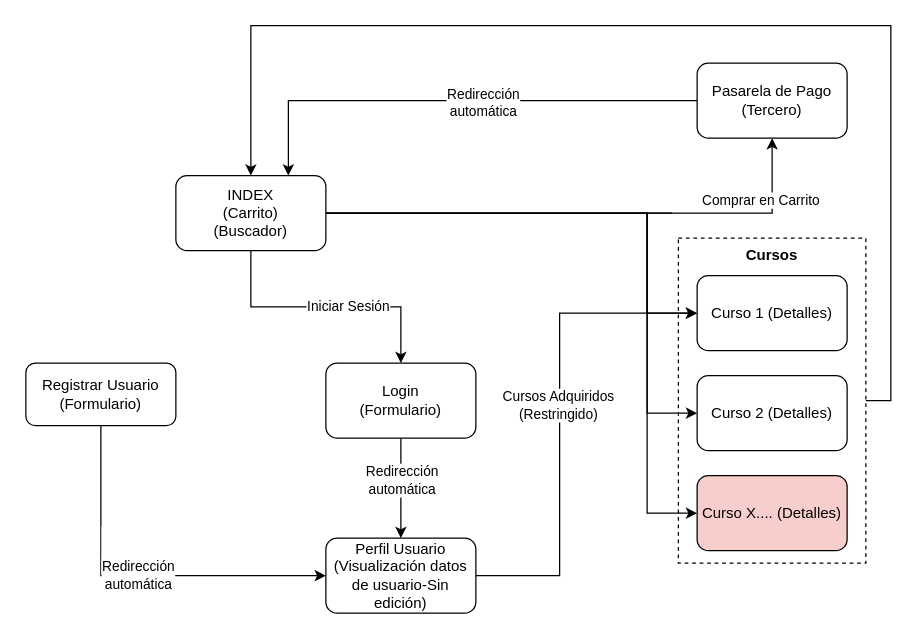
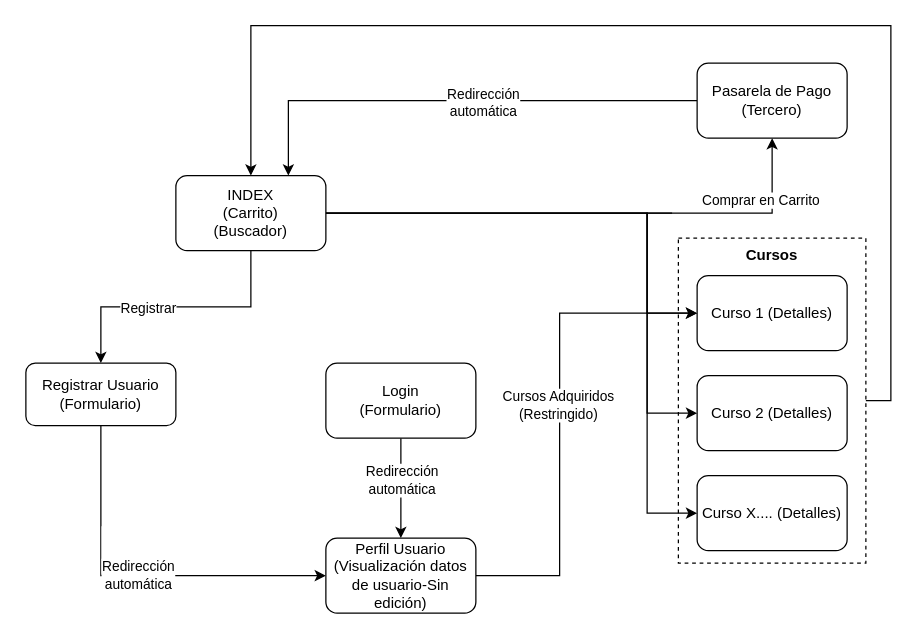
+ <mxCell id="2" value="" style="edgeStyle=orthogonalEdgeStyle;rounded=0;orthogonalLoop=1;jettySize=auto;html=1;" edge="1" parent="1" source="9" target="11"><mxGeometry relative="1" as="geometry" /></mxCell>
+ <mxCell id="3" value="Registrar" style="edgeLabel;html=1;align=center;verticalAlign=middle;resizable=0;points=[];" vertex="1" connectable="0" parent="2"><mxGeometry x="0.366" relative="1" as="geometry"><mxPoint x="15.6" as="offset" /></mxGeometry></mxCell>
- <mxCell id="4" value="" style="edgeStyle=orthogonalEdgeStyle;rounded=0;orthogonalLoop=1;jettySize=auto;html=1;" edge="1" parent="1" source="9" target="14"><mxGeometry relative="1" as="geometry" /></mxCell>
- <mxCell id="5" value="Iniciar Sesión" style="edgeLabel;html=1;align=center;verticalAlign=middle;resizable=0;points=[];" vertex="1" connectable="0" parent="4"><mxGeometry x="0.381" y="1" relative="1" as="geometry"><mxPoint x="-22.8" as="offset" /></mxGeometry></mxCell>
- <mxCell id="19" value="Curso X.... (Detalles)" style="rounded=1;whiteSpace=wrap;html=1;fillColor=#f8cecc;" vertex="1" parent="1"><mxGeometry x="557" y="380" width="120" height="60" as="geometry" /></mxCell>
+ <mxCell id="19" value="Curso X.... (Detalles)" style="rounded=1;whiteSpace=wrap;html=1;" vertex="1" parent="1"><mxGeometry x="557" y="380" width="120" height="60" as="geometry" /></mxCell>
